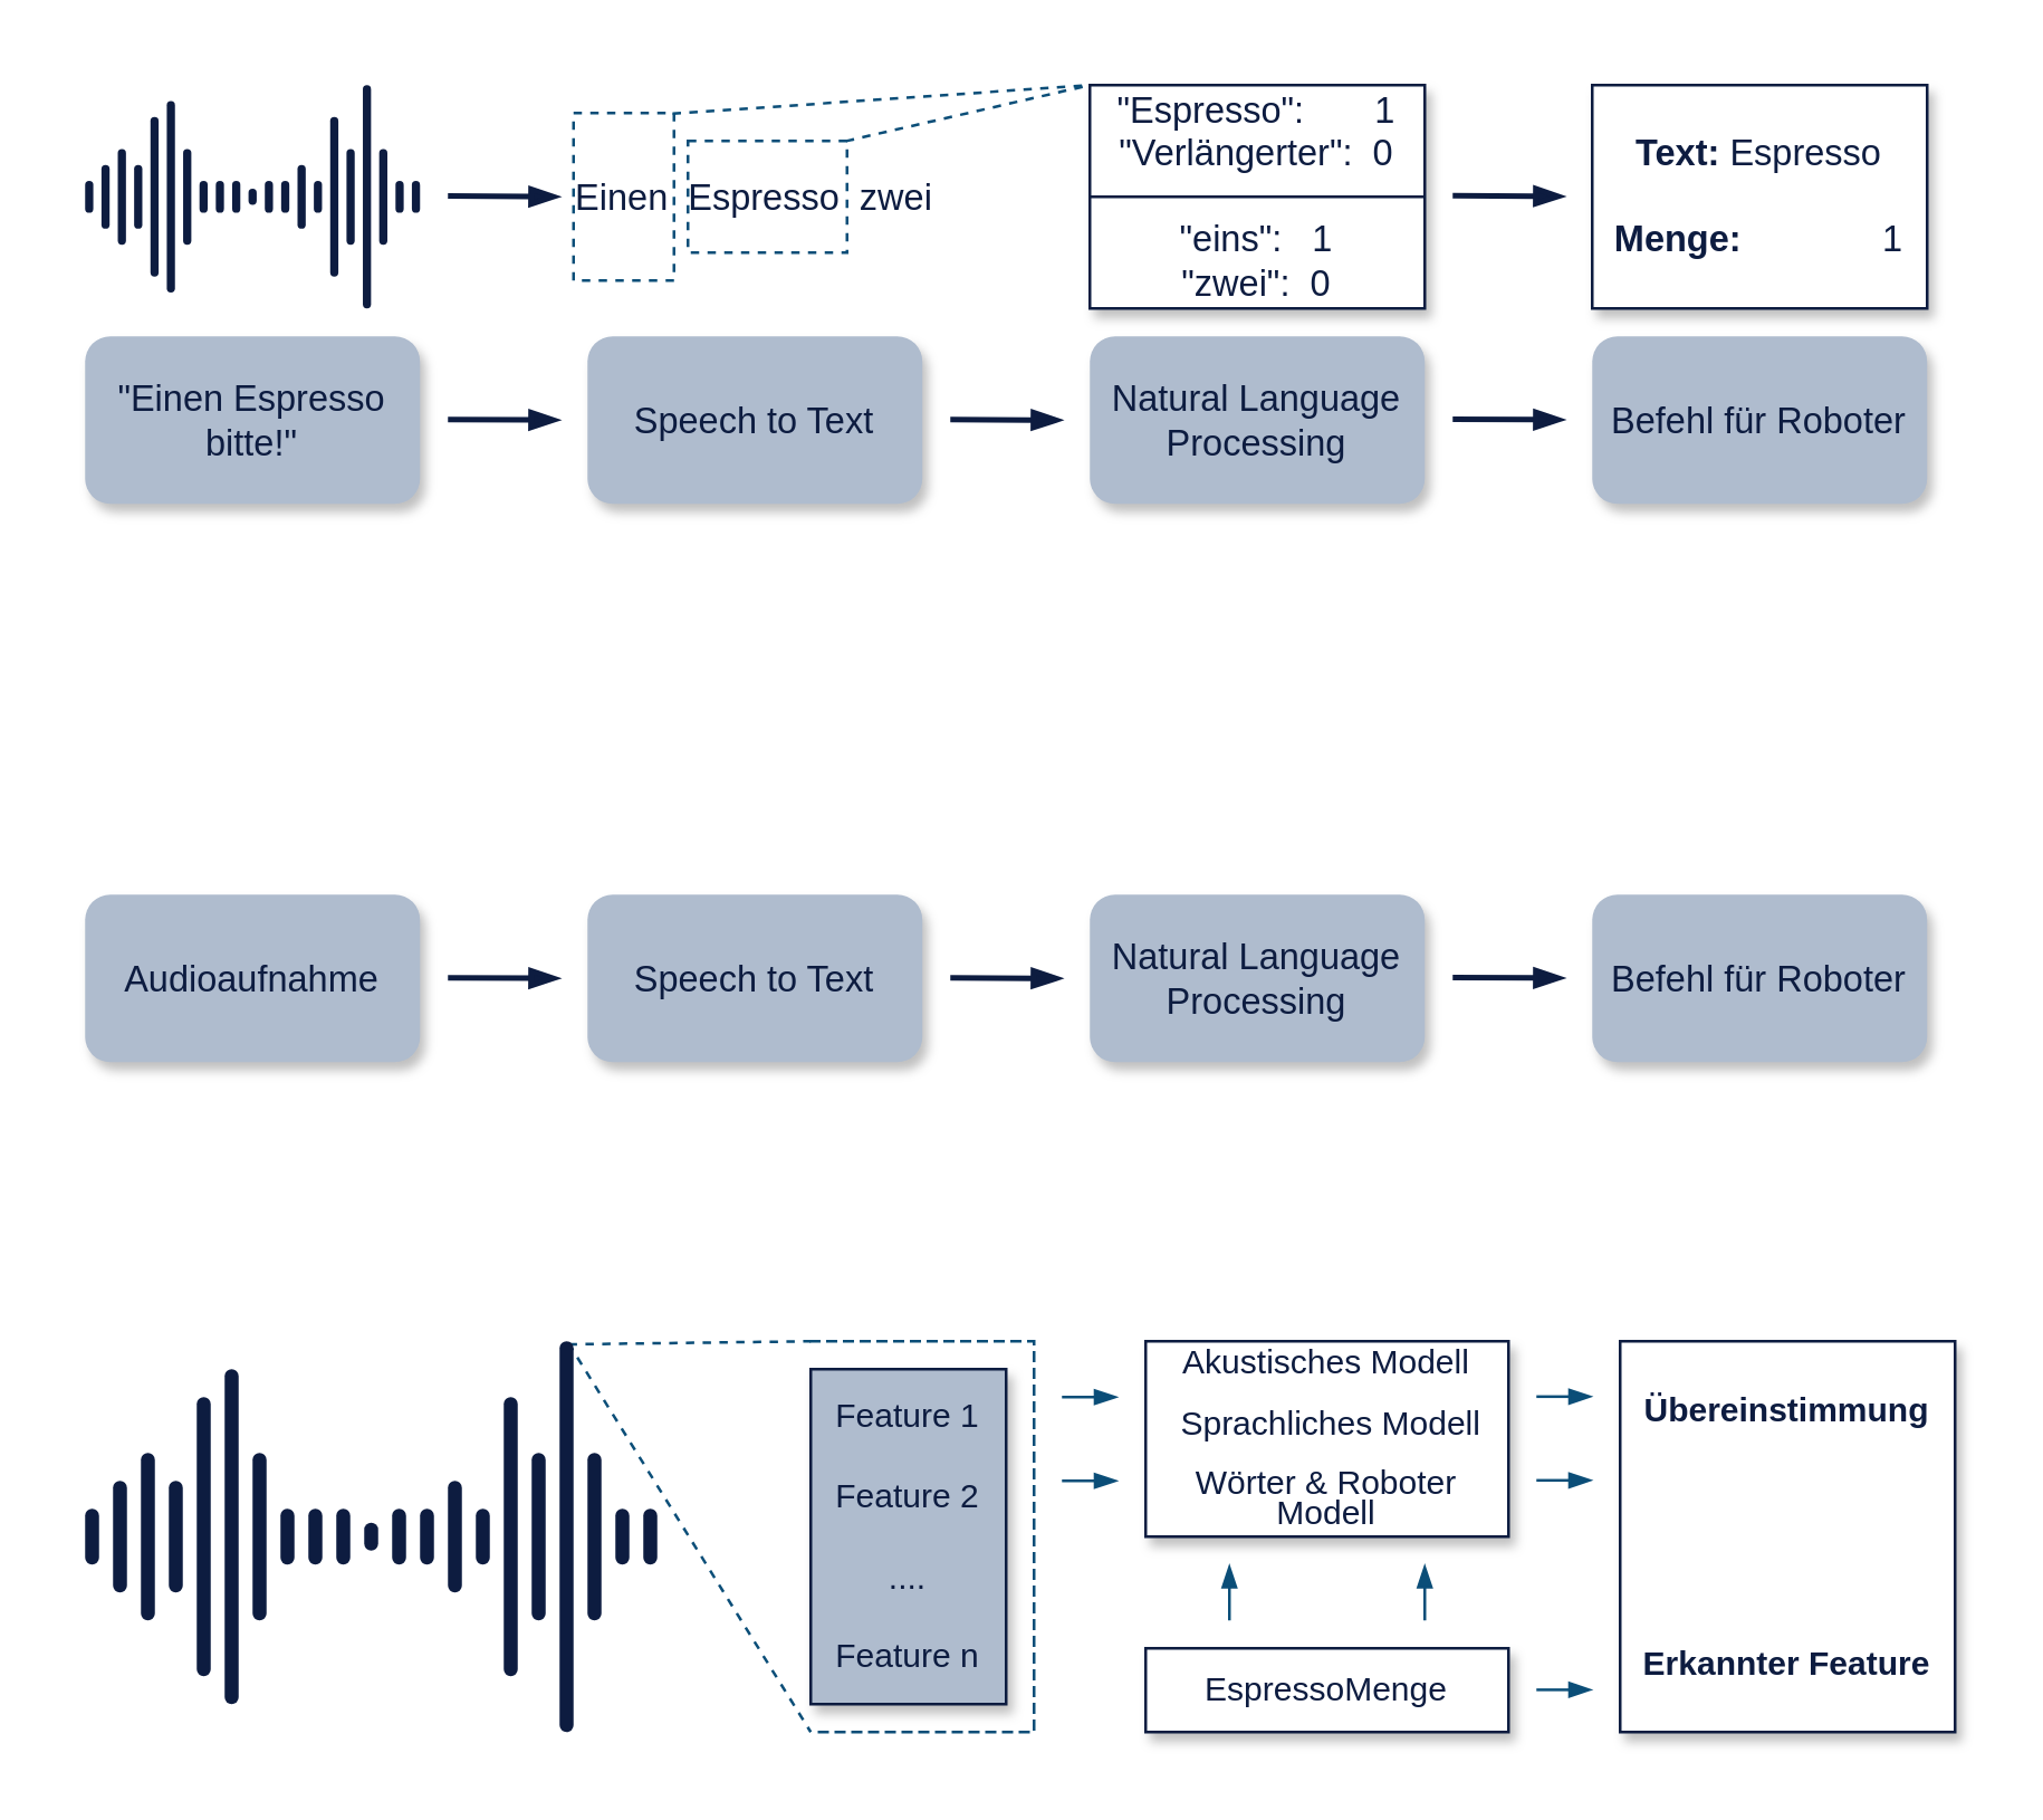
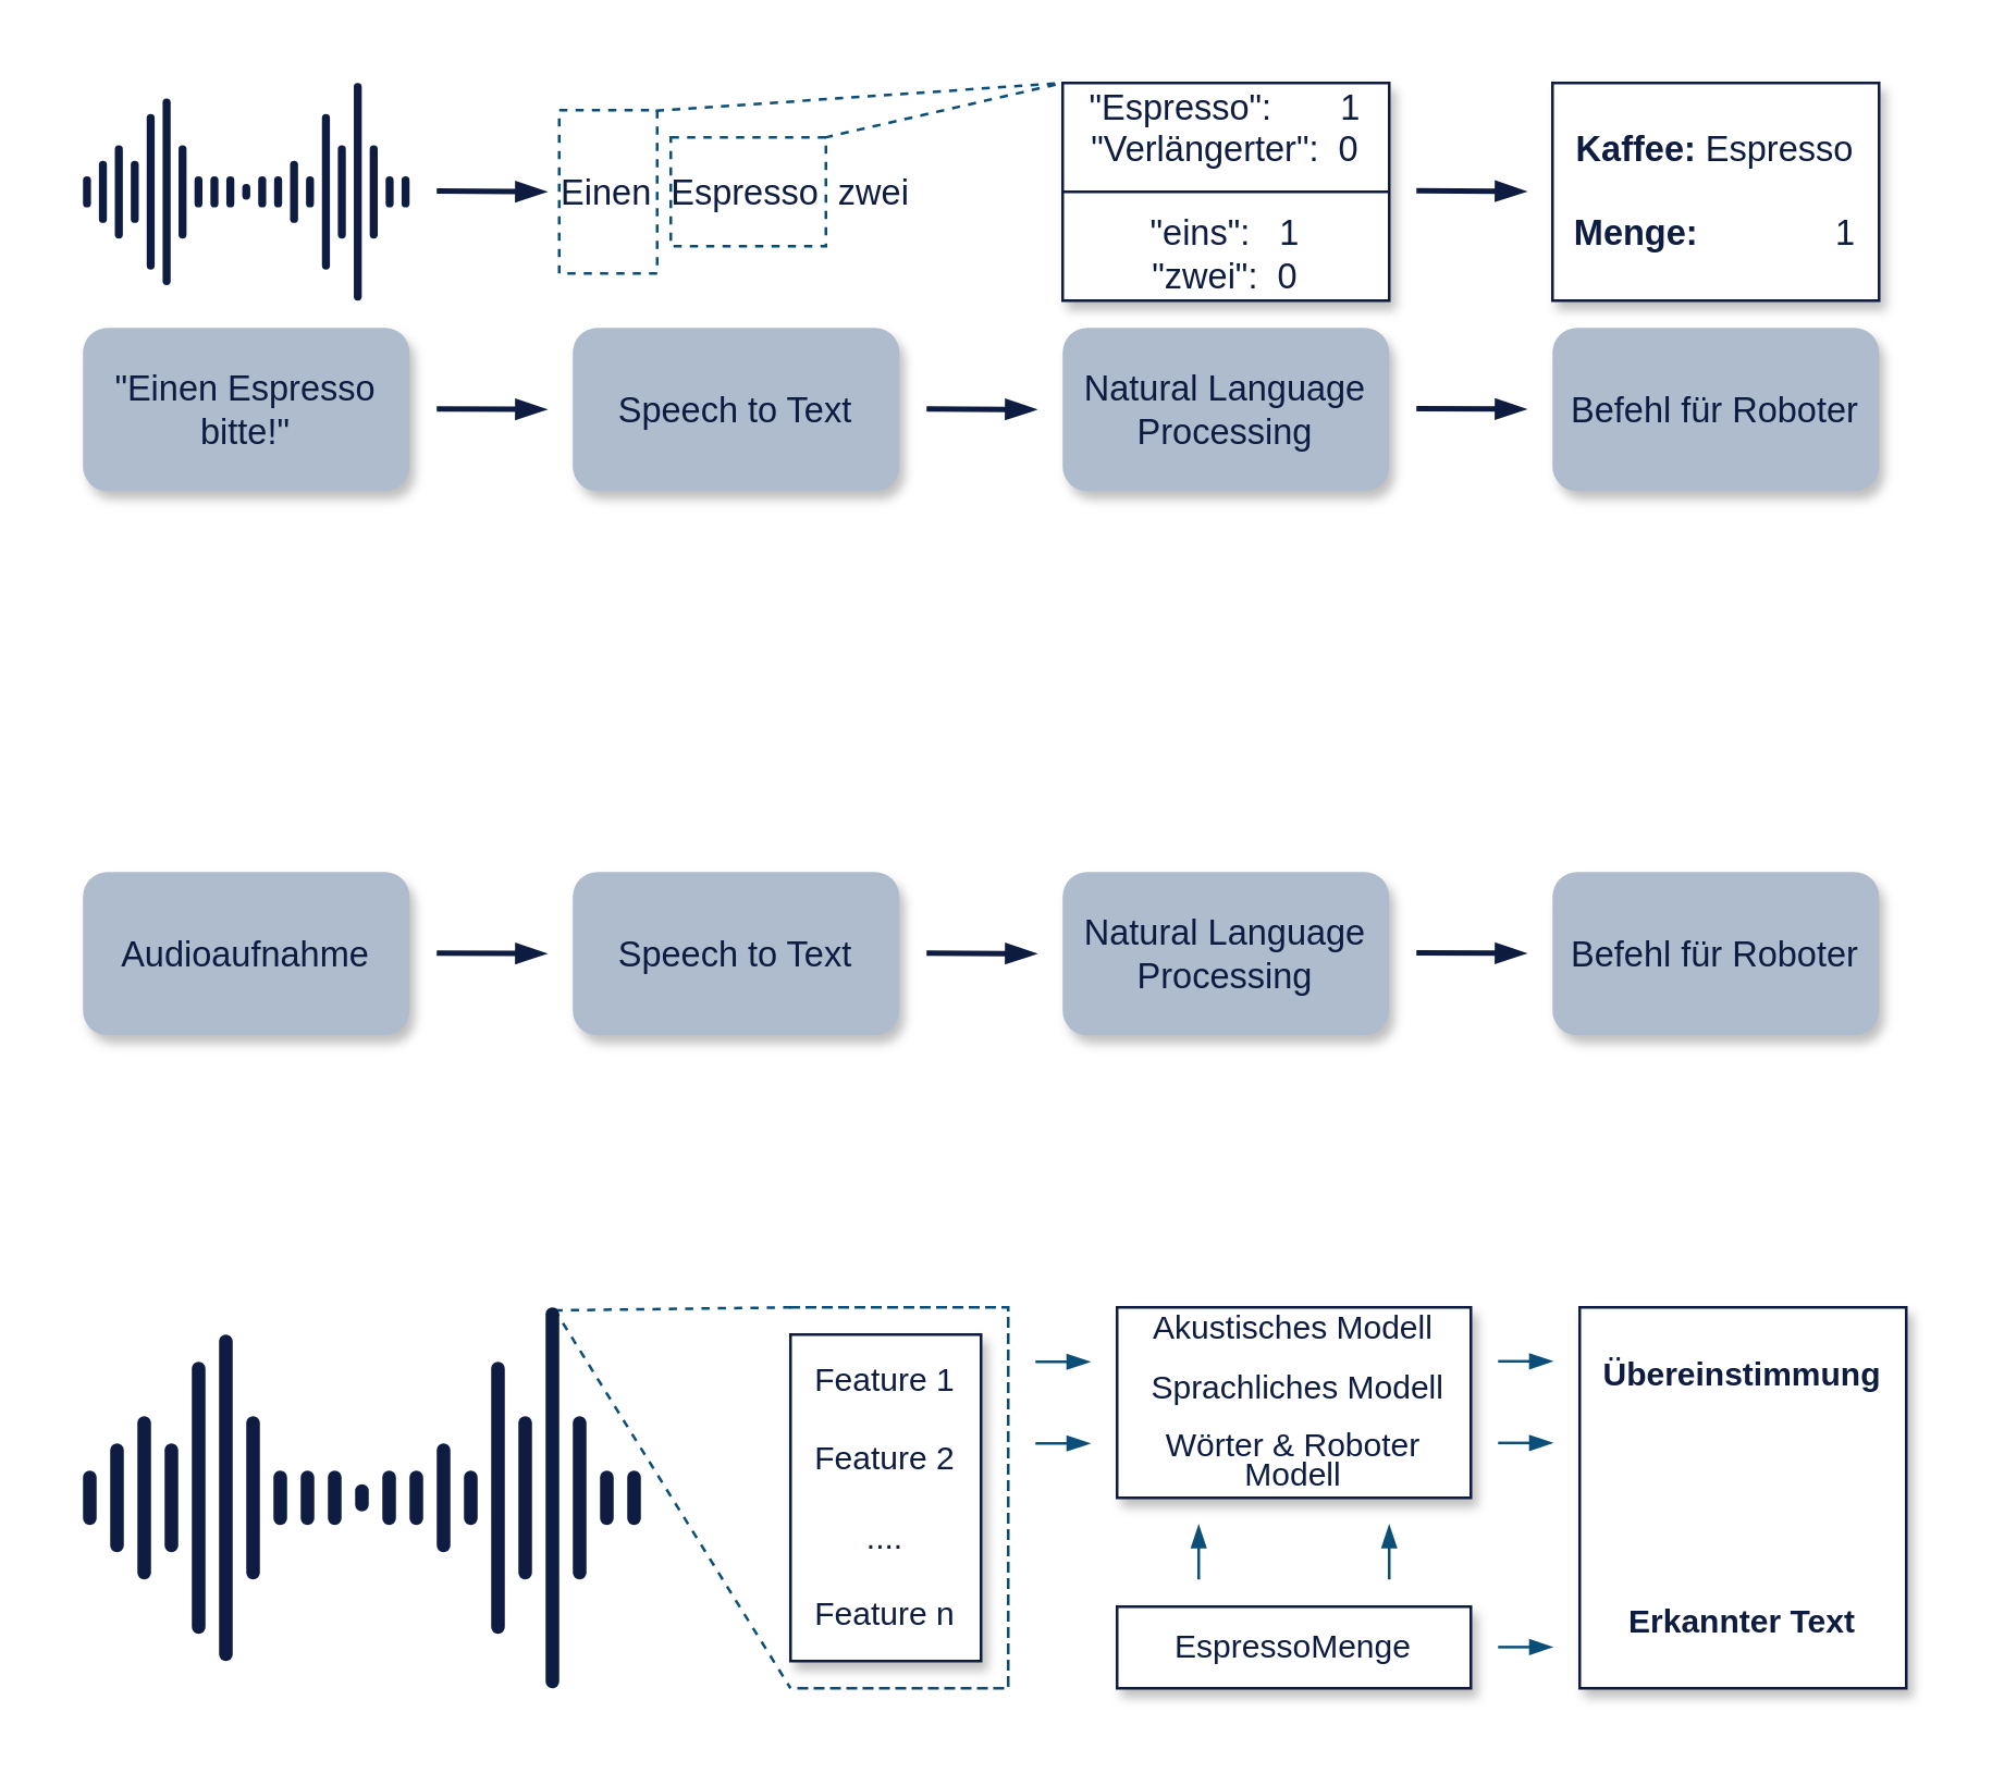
- <mxCell id="34" value="&lt;b&gt;Text:&lt;/b&gt; Espresso&lt;br style=&quot;font-size: 13px&quot;&gt;&lt;br style=&quot;font-size: 13px&quot;&gt;&lt;b&gt;Menge:&amp;nbsp; &amp;nbsp; &amp;nbsp; &amp;nbsp; &amp;nbsp; &amp;nbsp; &amp;nbsp;&lt;/b&gt;&amp;nbsp;1" style="rounded=0;whiteSpace=wrap;html=1;shadow=1;strokeColor=#0D1C40;strokeWidth=1;fontSize=13;fontColor=#0D1C40;" parent="1" vertex="1"><mxGeometry x="570" y="30" width="120" height="80" as="geometry" /></mxCell>
+ <mxCell id="34" value="&lt;b&gt;Kaffee:&lt;/b&gt; Espresso&lt;br style=&quot;font-size: 13px&quot;&gt;&lt;br style=&quot;font-size: 13px&quot;&gt;&lt;b&gt;Menge:&amp;nbsp; &amp;nbsp; &amp;nbsp; &amp;nbsp; &amp;nbsp; &amp;nbsp; &amp;nbsp;&lt;/b&gt;&amp;nbsp;1" style="rounded=0;whiteSpace=wrap;html=1;shadow=1;strokeColor=#0D1C40;strokeWidth=1;fontSize=13;fontColor=#0D1C40;" parent="1" vertex="1"><mxGeometry x="570" y="30" width="120" height="80" as="geometry" /></mxCell>
- <mxCell id="76" value="Feature 1&lt;br&gt;&lt;br&gt;Feature 2&lt;br&gt;&lt;br&gt;....&lt;br&gt;&lt;br&gt;Feature n" style="rounded=0;whiteSpace=wrap;html=1;shadow=1;fontColor=#0D1C40;strokeColor=#0D1C40;fillColor=#afbcce;" parent="1" vertex="1"><mxGeometry x="290" y="490" width="70" height="120" as="geometry" /></mxCell>
+ <mxCell id="76" value="Feature 1&lt;br&gt;&lt;br&gt;Feature 2&lt;br&gt;&lt;br&gt;....&lt;br&gt;&lt;br&gt;Feature n" style="rounded=0;whiteSpace=wrap;html=1;shadow=1;fontColor=#0D1C40;strokeColor=#0D1C40;" parent="1" vertex="1"><mxGeometry x="290" y="490" width="70" height="120" as="geometry" /></mxCell>
- <mxCell id="84" value="&lt;p style=&quot;line-height: 90%&quot;&gt;&lt;span style=&quot;font-weight: 700&quot;&gt;Übereinstimmung&lt;/span&gt;&lt;span style=&quot;font-weight: 700&quot;&gt;&lt;br&gt;&lt;/span&gt;&lt;/p&gt;&lt;p style=&quot;line-height: 90%&quot;&gt;&lt;span style=&quot;font-weight: 700&quot;&gt;&lt;br&gt;&lt;/span&gt;&lt;/p&gt;&lt;p style=&quot;line-height: 90%&quot;&gt;&lt;span style=&quot;font-weight: 700&quot;&gt;&lt;br&gt;&lt;/span&gt;&lt;/p&gt;&lt;p style=&quot;line-height: 90%&quot;&gt;&lt;span style=&quot;font-weight: 700&quot;&gt;&lt;br&gt;&lt;/span&gt;&lt;/p&gt;&lt;p style=&quot;line-height: 90%&quot;&gt;&lt;span style=&quot;font-weight: 700&quot;&gt;Erkannter Feature&lt;/span&gt;&lt;br&gt;&lt;/p&gt;" style="rounded=0;whiteSpace=wrap;html=1;shadow=1;fontColor=#0D1C40;strokeColor=#0D1C40;" parent="1" vertex="1"><mxGeometry x="580" y="480" width="120" height="140" as="geometry" /></mxCell>
+ <mxCell id="84" value="&lt;p style=&quot;line-height: 90%&quot;&gt;&lt;span style=&quot;font-weight: 700&quot;&gt;Übereinstimmung&lt;/span&gt;&lt;span style=&quot;font-weight: 700&quot;&gt;&lt;br&gt;&lt;/span&gt;&lt;/p&gt;&lt;p style=&quot;line-height: 90%&quot;&gt;&lt;span style=&quot;font-weight: 700&quot;&gt;&lt;br&gt;&lt;/span&gt;&lt;/p&gt;&lt;p style=&quot;line-height: 90%&quot;&gt;&lt;span style=&quot;font-weight: 700&quot;&gt;&lt;br&gt;&lt;/span&gt;&lt;/p&gt;&lt;p style=&quot;line-height: 90%&quot;&gt;&lt;span style=&quot;font-weight: 700&quot;&gt;&lt;br&gt;&lt;/span&gt;&lt;/p&gt;&lt;p style=&quot;line-height: 90%&quot;&gt;&lt;span style=&quot;font-weight: 700&quot;&gt;Erkannter Text&lt;/span&gt;&lt;br&gt;&lt;/p&gt;" style="rounded=0;whiteSpace=wrap;html=1;shadow=1;fontColor=#0D1C40;strokeColor=#0D1C40;" parent="1" vertex="1"><mxGeometry x="580" y="480" width="120" height="140" as="geometry" /></mxCell>
